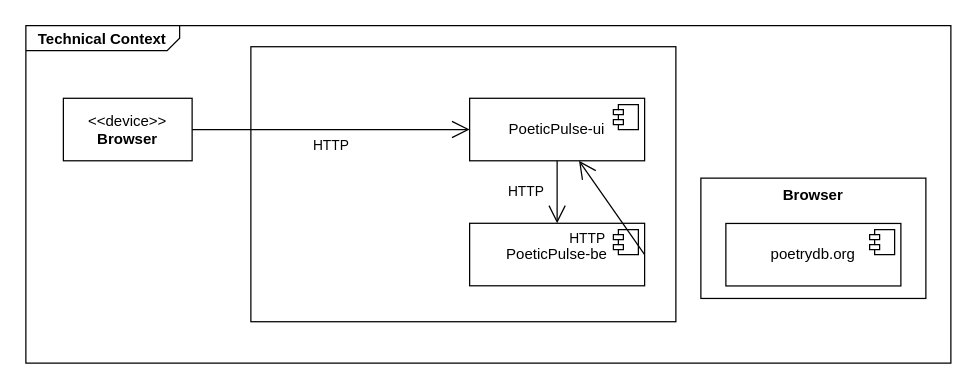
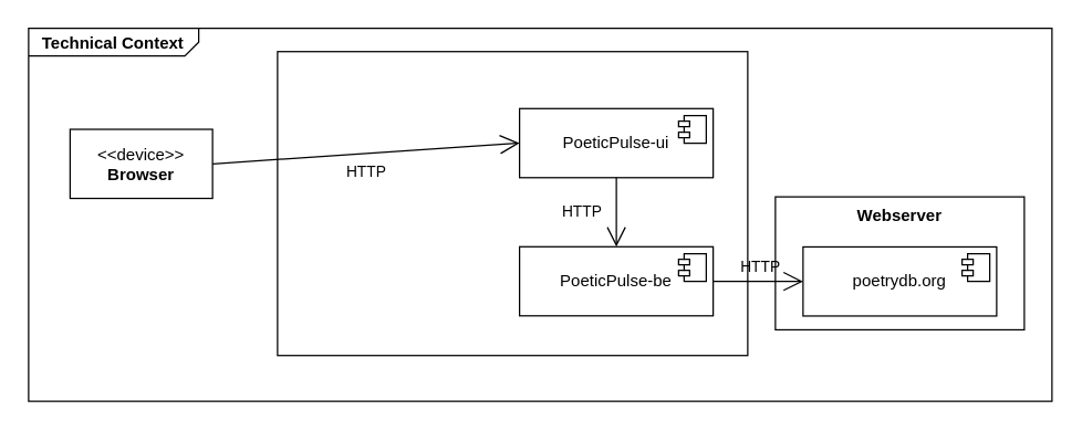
- <mxCell id="4" value="&lt;p&gt;&amp;lt;&amp;lt;device&amp;gt;&amp;gt;&lt;br&gt;&lt;b&gt;Browser&lt;/b&gt;&lt;/p&gt;" style="shape=rect;html=1;overflow=fill;whiteSpace=wrap;align=center;" vertex="1" parent="2"><mxGeometry x="30" y="58.13" width="103" height="50" as="geometry" /></mxCell>
+ <mxCell id="4" value="&lt;p&gt;&amp;lt;&amp;lt;device&amp;gt;&amp;gt;&lt;br&gt;&lt;b&gt;Browser&lt;/b&gt;&lt;/p&gt;" style="shape=rect;html=1;overflow=fill;whiteSpace=wrap;align=center;" vertex="1" parent="2"><mxGeometry x="30" y="73.13" width="103" height="50" as="geometry" /></mxCell>
- <mxCell id="3" value="Browser" style="strokeColor=inherit;fillColor=inherit;gradientColor=inherit;shape=rect;fontStyle=1;html=1;whiteSpace=wrap;align=center;verticalAlign=top;" vertex="1" parent="2"><mxGeometry x="540" y="122.01" width="180" height="96.25" as="geometry" /></mxCell>
+ <mxCell id="3" value="Webserver" style="strokeColor=inherit;fillColor=inherit;gradientColor=inherit;shape=rect;fontStyle=1;html=1;whiteSpace=wrap;align=center;verticalAlign=top;" vertex="1" parent="2"><mxGeometry x="540" y="122.01" width="180" height="96.25" as="geometry" /></mxCell>
- <mxCell id="14" value="HTTP" style="strokeColor=inherit;fillColor=inherit;gradientColor=inherit;edgeStyle=none;endArrow=open;verticalAlign=top;labelBackgroundColor=none;endSize=12;html=1;rounded=0;exitX=1;exitY=0.5;exitDx=0;exitDy=0;" edge="1" parent="2" source="12" target="9"><mxGeometry x="0.046" y="23" relative="1" as="geometry"><mxPoint x="497" y="83.13" as="sourcePoint" /><mxPoint x="562" y="83" as="targetPoint" /><mxPoint as="offset" /></mxGeometry></mxCell>
+ <mxCell id="14" value="HTTP" style="strokeColor=inherit;fillColor=inherit;gradientColor=inherit;edgeStyle=none;endArrow=open;verticalAlign=top;labelBackgroundColor=none;endSize=12;html=1;rounded=0;exitX=1;exitY=0.5;exitDx=0;exitDy=0;entryX=0;entryY=0.5;entryDx=0;entryDy=0;" edge="1" parent="2" source="12" target="5"><mxGeometry x="0.046" y="23" relative="1" as="geometry"><mxPoint x="497" y="83.13" as="sourcePoint" /><mxPoint x="562" y="83" as="targetPoint" /><mxPoint as="offset" /></mxGeometry></mxCell>
